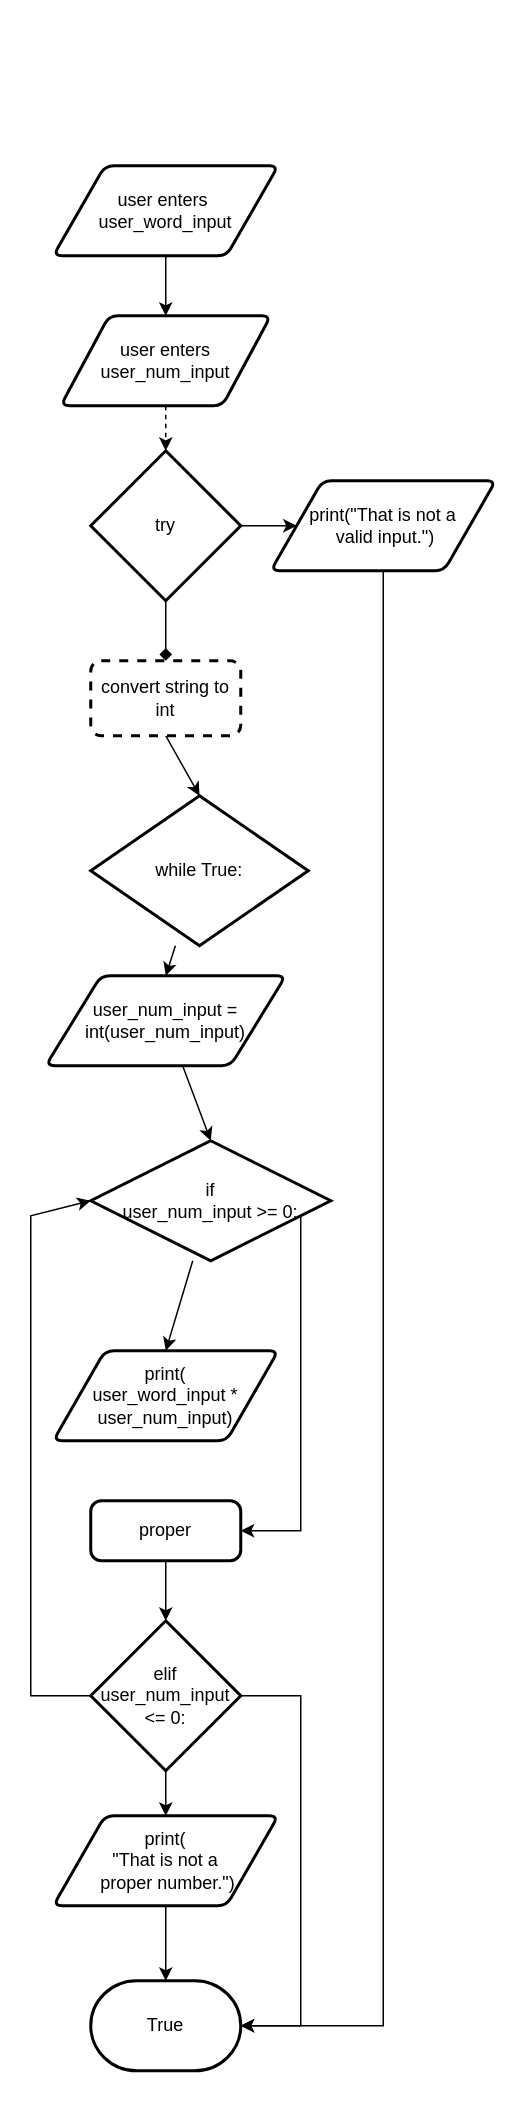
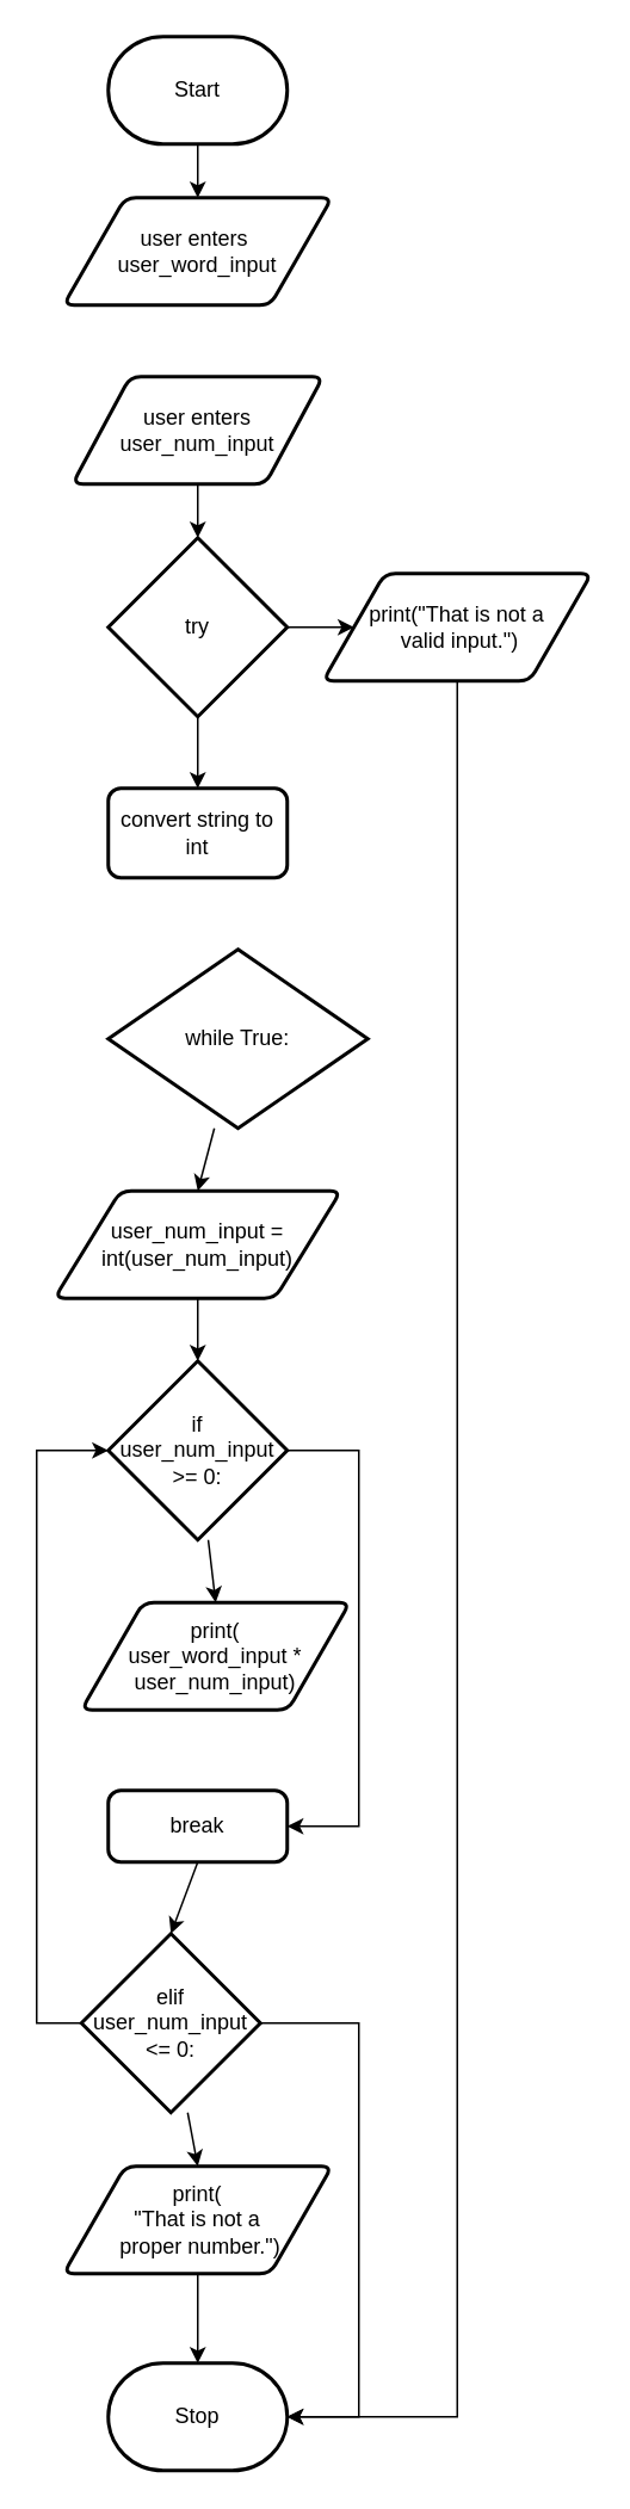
+ <mxCell id="3" value="Start" style="strokeWidth=2;html=1;shape=mxgraph.flowchart.terminator;whiteSpace=wrap;" parent="1" vertex="1"><mxGeometry x="60" y="20" width="100" height="60" as="geometry" /></mxCell>
+ <mxCell id="2" style="edgeStyle=none;html=1;exitX=0.5;exitY=1;exitDx=0;exitDy=0;exitPerimeter=0;entryX=0.5;entryY=0;entryDx=0;entryDy=0;" parent="1" source="3" target="7" edge="1"><mxGeometry relative="1" as="geometry" /></mxCell>
- <mxCell id="6" style="edgeStyle=none;html=1;exitX=0.5;exitY=1;exitDx=0;exitDy=0;" parent="1" source="7" target="5" edge="1"><mxGeometry relative="1" as="geometry" /></mxCell>
- <mxCell id="4" style="edgeStyle=none;html=1;entryX=0.5;entryY=0;entryDx=0;entryDy=0;entryPerimeter=0;dashed=1;" parent="1" source="5" target="27" edge="1"><mxGeometry relative="1" as="geometry" /></mxCell>
+ <mxCell id="4" style="edgeStyle=none;html=1;entryX=0.5;entryY=0;entryDx=0;entryDy=0;entryPerimeter=0;" parent="1" source="5" target="27" edge="1"><mxGeometry relative="1" as="geometry" /></mxCell>
- <mxCell id="25" style="edgeStyle=none;html=1;exitX=0.5;exitY=1;exitDx=0;exitDy=0;exitPerimeter=0;entryX=0.5;entryY=0;entryDx=0;entryDy=0;endArrow=diamond;" edge="1" parent="1" source="27" target="31"><mxGeometry relative="1" as="geometry" /></mxCell>
+ <mxCell id="25" style="edgeStyle=none;html=1;exitX=0.5;exitY=1;exitDx=0;exitDy=0;exitPerimeter=0;entryX=0.5;entryY=0;entryDx=0;entryDy=0;" edge="1" parent="1" source="27" target="31"><mxGeometry relative="1" as="geometry" /></mxCell>
- <mxCell id="31" value="convert string to int" style="rounded=1;whiteSpace=wrap;html=1;absoluteArcSize=1;arcSize=14;strokeWidth=2;dashed=1;" vertex="1" parent="1"><mxGeometry x="60" y="440" width="100" height="50" as="geometry" /></mxCell>
+ <mxCell id="31" value="convert string to int" style="rounded=1;whiteSpace=wrap;html=1;absoluteArcSize=1;arcSize=14;strokeWidth=2;" vertex="1" parent="1"><mxGeometry x="60" y="440" width="100" height="50" as="geometry" /></mxCell>
- <mxCell id="30" style="edgeStyle=none;html=1;exitX=0.5;exitY=1;exitDx=0;exitDy=0;entryX=0.5;entryY=0;entryDx=0;entryDy=0;entryPerimeter=0;" edge="1" parent="1" source="31" target="9"><mxGeometry relative="1" as="geometry" /></mxCell>
- <mxCell id="11" value="user_num_input = int(user_num_input)" style="shape=parallelogram;html=1;strokeWidth=2;perimeter=parallelogramPerimeter;whiteSpace=wrap;rounded=1;arcSize=12;size=0.23;" parent="1" vertex="1"><mxGeometry x="30" y="650" width="160" height="60" as="geometry" /></mxCell>
+ <mxCell id="11" value="user_num_input = int(user_num_input)" style="shape=parallelogram;html=1;strokeWidth=2;perimeter=parallelogramPerimeter;whiteSpace=wrap;rounded=1;arcSize=12;size=0.23;" parent="1" vertex="1"><mxGeometry x="30" y="665" width="160" height="60" as="geometry" /></mxCell>
- <mxCell id="14" value="if &lt;br&gt;user_num_input &amp;gt;= 0:" style="strokeWidth=2;html=1;shape=mxgraph.flowchart.decision;whiteSpace=wrap;" parent="1" vertex="1"><mxGeometry x="60" y="760" width="160" height="80" as="geometry" /></mxCell>
+ <mxCell id="14" value="if &lt;br&gt;user_num_input &amp;gt;= 0:" style="strokeWidth=2;html=1;shape=mxgraph.flowchart.decision;whiteSpace=wrap;" parent="1" vertex="1"><mxGeometry x="60" y="760" width="100" height="100" as="geometry" /></mxCell>
- <mxCell id="15" value="print(&lt;br&gt;user_word_input * user_num_input)" style="shape=parallelogram;html=1;strokeWidth=2;perimeter=parallelogramPerimeter;whiteSpace=wrap;rounded=1;arcSize=12;size=0.23;" parent="1" vertex="1"><mxGeometry x="35" y="900" width="150" height="60" as="geometry" /></mxCell>
+ <mxCell id="15" value="print(&lt;br&gt;user_word_input * user_num_input)" style="shape=parallelogram;html=1;strokeWidth=2;perimeter=parallelogramPerimeter;whiteSpace=wrap;rounded=1;arcSize=12;size=0.23;" parent="1" vertex="1"><mxGeometry x="45" y="895" width="150" height="60" as="geometry" /></mxCell>
- <mxCell id="17" value="proper" style="rounded=1;whiteSpace=wrap;html=1;absoluteArcSize=1;arcSize=14;strokeWidth=2;" parent="1" vertex="1"><mxGeometry x="60" y="1000" width="100" height="40" as="geometry" /></mxCell>
+ <mxCell id="17" value="break" style="rounded=1;whiteSpace=wrap;html=1;absoluteArcSize=1;arcSize=14;strokeWidth=2;" parent="1" vertex="1"><mxGeometry x="60" y="1000" width="100" height="40" as="geometry" /></mxCell>
- <mxCell id="21" value="elif user_num_input &amp;lt;= 0:" style="strokeWidth=2;html=1;shape=mxgraph.flowchart.decision;whiteSpace=wrap;" parent="1" vertex="1"><mxGeometry x="60" y="1080" width="100" height="100" as="geometry" /></mxCell>
+ <mxCell id="21" value="elif user_num_input &amp;lt;= 0:" style="strokeWidth=2;html=1;shape=mxgraph.flowchart.decision;whiteSpace=wrap;" parent="1" vertex="1"><mxGeometry x="45" y="1080" width="100" height="100" as="geometry" /></mxCell>
- <mxCell id="24" value="True" style="strokeWidth=2;html=1;shape=mxgraph.flowchart.terminator;whiteSpace=wrap;" parent="1" vertex="1"><mxGeometry x="60" y="1320" width="100" height="60" as="geometry" /></mxCell>
+ <mxCell id="24" value="Stop" style="strokeWidth=2;html=1;shape=mxgraph.flowchart.terminator;whiteSpace=wrap;" parent="1" vertex="1"><mxGeometry x="60" y="1320" width="100" height="60" as="geometry" /></mxCell>
